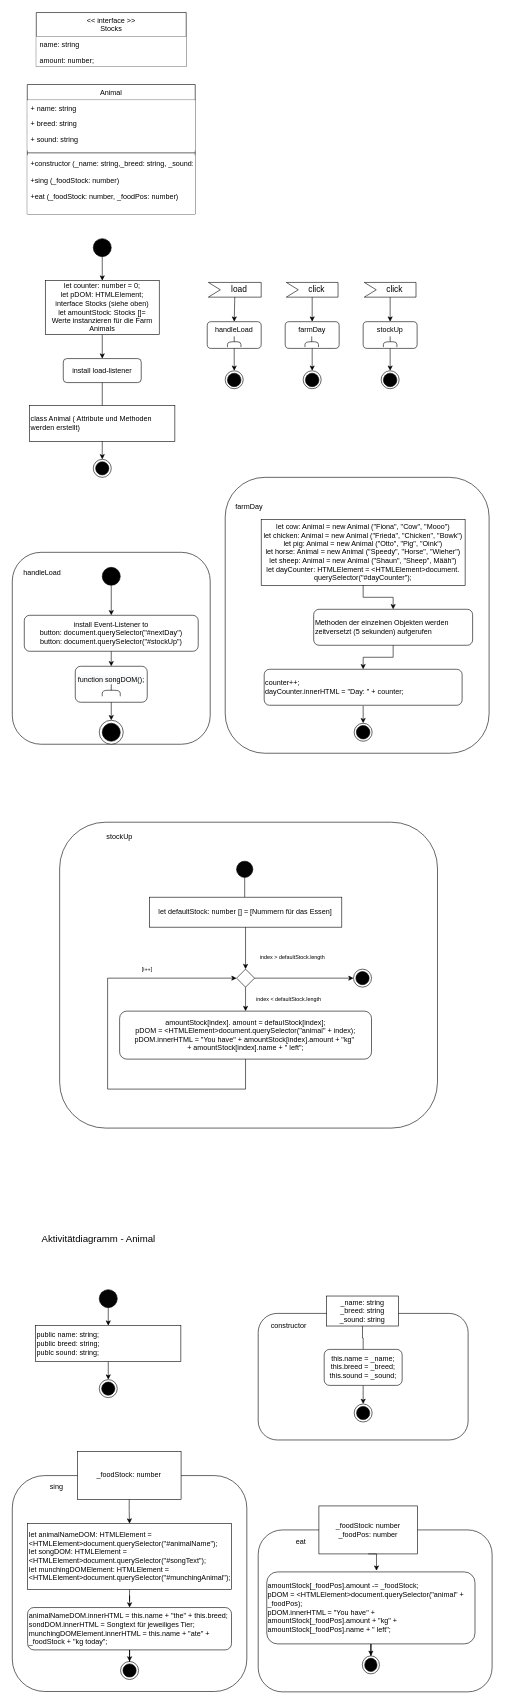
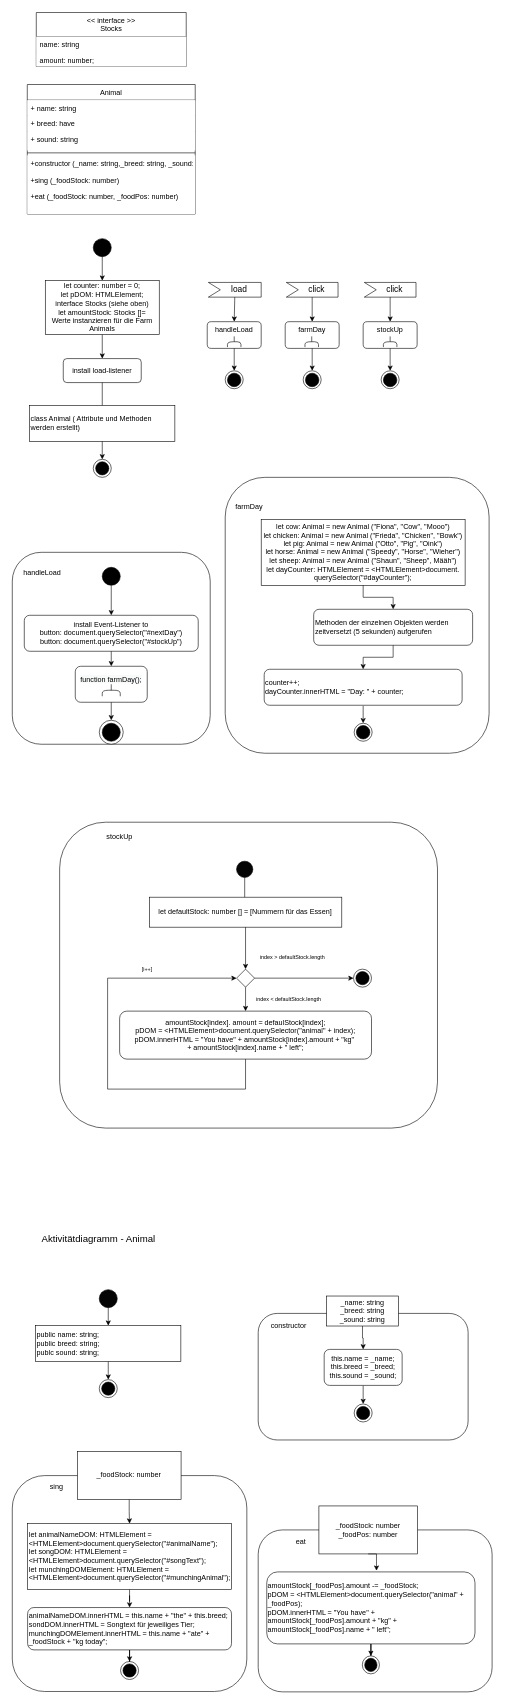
- <mxCell id="5" value="+ breed: string" style="text;align=left;verticalAlign=top;spacingLeft=4;spacingRight=4;overflow=hidden;rotatable=0;points=[[0,0.5],[1,0.5]];portConstraint=eastwest;rounded=0;shadow=0;html=0;fillColor=#ffffff;" parent="3" vertex="1"><mxGeometry y="52" width="280" height="26" as="geometry" /></mxCell>
+ <mxCell id="5" value="+ breed: have" style="text;align=left;verticalAlign=top;spacingLeft=4;spacingRight=4;overflow=hidden;rotatable=0;points=[[0,0.5],[1,0.5]];portConstraint=eastwest;rounded=0;shadow=0;html=0;fillColor=#ffffff;" parent="3" vertex="1"><mxGeometry y="52" width="280" height="26" as="geometry" /></mxCell>
- <mxCell id="55" value="&#10;&#10;&lt;span style=&quot;color: rgb(0, 0, 0); font-family: helvetica; font-size: 12px; font-style: normal; font-weight: 400; letter-spacing: normal; text-align: center; text-indent: 0px; text-transform: none; word-spacing: 0px; background-color: rgb(248, 249, 250); display: inline; float: none;&quot;&gt;function songDOM();&lt;/span&gt;&#10;&#10;" style="rounded=1;whiteSpace=wrap;html=1;labelBackgroundColor=none;fillColor=#FFFFFF;gradientColor=none;verticalAlign=bottom;" parent="48" vertex="1"><mxGeometry x="105.0" y="190" width="120" height="60" as="geometry" /></mxCell>
+ <mxCell id="55" value="&#10;&#10;&lt;span style=&quot;color: rgb(0, 0, 0); font-family: helvetica; font-size: 12px; font-style: normal; font-weight: 400; letter-spacing: normal; text-align: center; text-indent: 0px; text-transform: none; word-spacing: 0px; background-color: rgb(248, 249, 250); display: inline; float: none;&quot;&gt;function farmDay();&lt;/span&gt;&#10;&#10;" style="rounded=1;whiteSpace=wrap;html=1;labelBackgroundColor=none;fillColor=#FFFFFF;gradientColor=none;verticalAlign=bottom;" parent="48" vertex="1"><mxGeometry x="105.0" y="190" width="120" height="60" as="geometry" /></mxCell>
- <mxCell id="124" style="edgeStyle=orthogonalEdgeStyle;rounded=0;orthogonalLoop=1;jettySize=auto;html=1;entryX=0.5;entryY=0;entryDx=0;entryDy=0;fontSize=12;endArrow=none;" parent="2" source="125" target="128" edge="1"><mxGeometry relative="1" as="geometry" /></mxCell>
+ <mxCell id="124" style="edgeStyle=orthogonalEdgeStyle;rounded=0;orthogonalLoop=1;jettySize=auto;html=1;entryX=0.5;entryY=0;entryDx=0;entryDy=0;fontSize=12;" parent="2" source="125" target="128" edge="1"><mxGeometry relative="1" as="geometry" /></mxCell>
